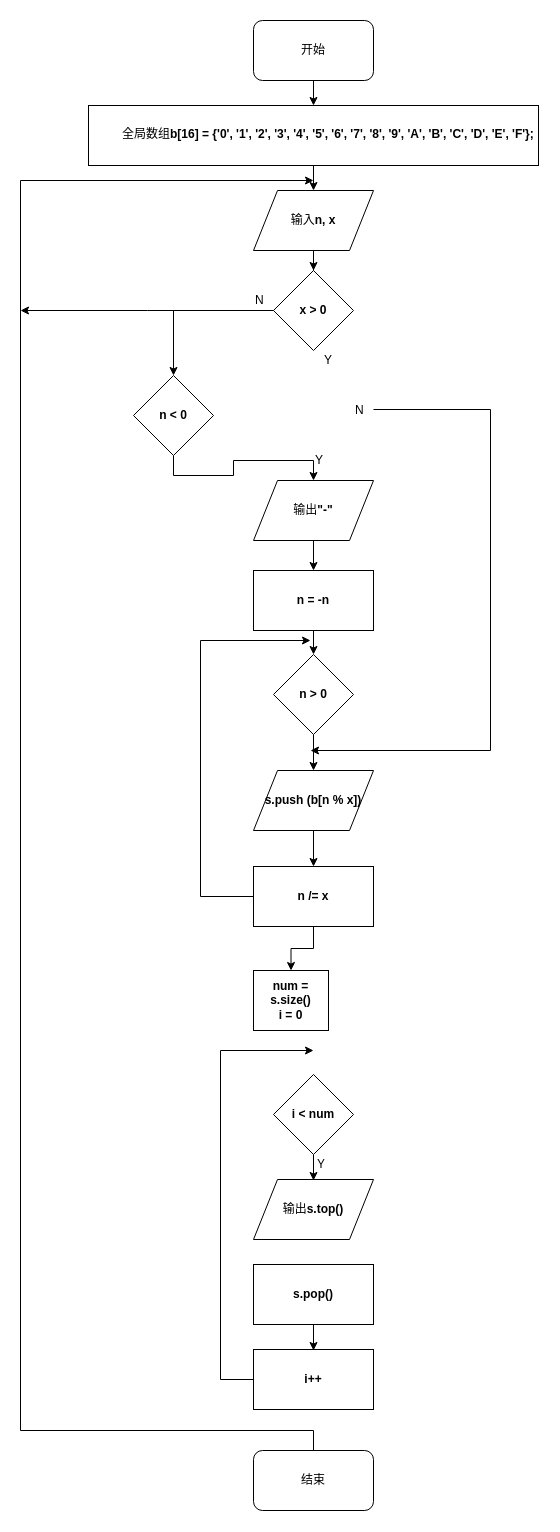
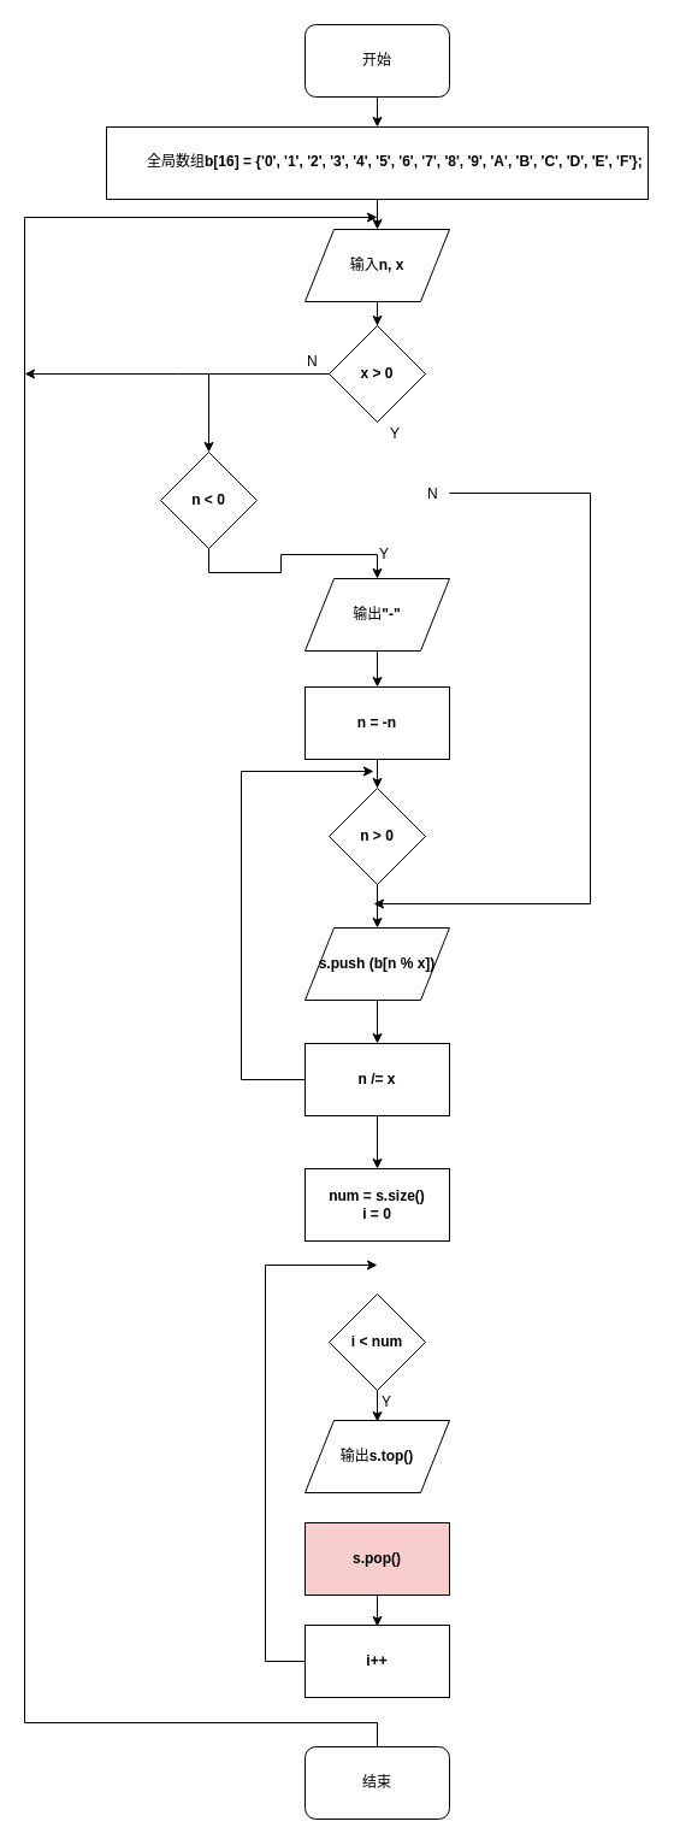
- <mxCell id="27" value="&lt;b&gt;num = s.size()&lt;br&gt;i = 0&lt;/b&gt;" style="rounded=0;whiteSpace=wrap;html=1;" parent="1" vertex="1"><mxGeometry x="253" y="970" width="75" height="60" as="geometry" /></mxCell>
+ <mxCell id="27" value="&lt;b&gt;num = s.size()&lt;br&gt;i = 0&lt;/b&gt;" style="rounded=0;whiteSpace=wrap;html=1;" parent="1" vertex="1"><mxGeometry x="253" y="970" width="120" height="60" as="geometry" /></mxCell>
- <mxCell id="32" value="&lt;b&gt;s.pop()&lt;/b&gt;" style="rounded=0;whiteSpace=wrap;html=1;" parent="1" vertex="1"><mxGeometry x="253" y="1264" width="120" height="60" as="geometry" /></mxCell>
+ <mxCell id="32" value="&lt;b&gt;s.pop()&lt;/b&gt;" style="rounded=0;whiteSpace=wrap;html=1;fillColor=#f8cecc;" parent="1" vertex="1"><mxGeometry x="253" y="1264" width="120" height="60" as="geometry" /></mxCell>
